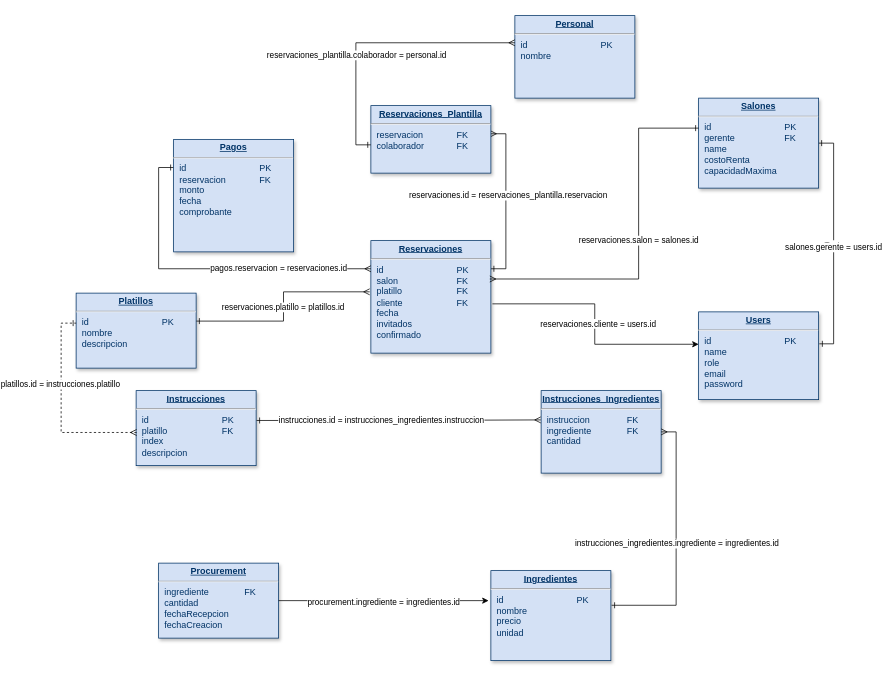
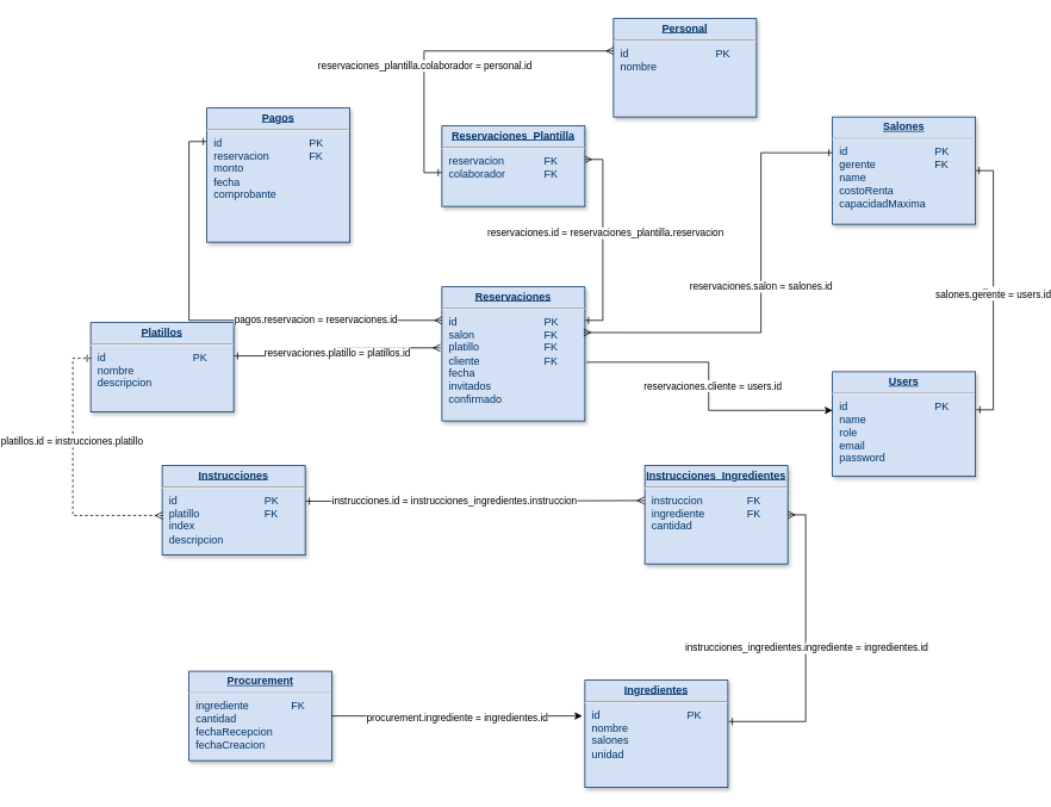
- <mxCell id="13" value="&lt;p style=&quot;margin: 0px; margin-top: 4px; text-align: center; text-decoration: underline;&quot;&gt;&lt;strong&gt;Pagos&lt;/strong&gt;&lt;/p&gt;&lt;hr&gt;&lt;p style=&quot;margin: 0px; margin-left: 8px;&quot;&gt;id&lt;span style=&quot;white-space: pre;&quot;&gt;&#09;&lt;/span&gt;&lt;span style=&quot;white-space: pre;&quot;&gt;&#09;&lt;/span&gt;&lt;span style=&quot;white-space: pre;&quot;&gt;&#09;&lt;/span&gt;&lt;span style=&quot;white-space: pre;&quot;&gt;&#09;&lt;/span&gt;PK&lt;/p&gt;&lt;p style=&quot;margin: 0px; margin-left: 8px;&quot;&gt;reservacion&lt;span style=&quot;white-space: pre;&quot;&gt;&#09;&lt;/span&gt;&lt;span style=&quot;white-space: pre;&quot;&gt;&#09;&lt;/span&gt;FK&lt;/p&gt;&lt;p style=&quot;margin: 0px; margin-left: 8px;&quot;&gt;monto&lt;/p&gt;&lt;p style=&quot;margin: 0px; margin-left: 8px;&quot;&gt;fecha&lt;/p&gt;&lt;p style=&quot;margin: 0px; margin-left: 8px;&quot;&gt;comprobante&lt;/p&gt;" style="verticalAlign=top;align=left;overflow=fill;fontSize=12;fontFamily=Helvetica;html=1;strokeColor=#003366;shadow=1;fillColor=#D4E1F5;fontColor=#003366" vertex="1" parent="1"><mxGeometry x="150" y="185" width="160" height="150" as="geometry" /></mxCell>
+ <mxCell id="13" value="&lt;p style=&quot;margin: 0px; margin-top: 4px; text-align: center; text-decoration: underline;&quot;&gt;&lt;strong&gt;Pagos&lt;/strong&gt;&lt;/p&gt;&lt;hr&gt;&lt;p style=&quot;margin: 0px; margin-left: 8px;&quot;&gt;id&lt;span style=&quot;white-space: pre;&quot;&gt;&#09;&lt;/span&gt;&lt;span style=&quot;white-space: pre;&quot;&gt;&#09;&lt;/span&gt;&lt;span style=&quot;white-space: pre;&quot;&gt;&#09;&lt;/span&gt;&lt;span style=&quot;white-space: pre;&quot;&gt;&#09;&lt;/span&gt;PK&lt;/p&gt;&lt;p style=&quot;margin: 0px; margin-left: 8px;&quot;&gt;reservacion&lt;span style=&quot;white-space: pre;&quot;&gt;&#09;&lt;/span&gt;&lt;span style=&quot;white-space: pre;&quot;&gt;&#09;&lt;/span&gt;FK&lt;/p&gt;&lt;p style=&quot;margin: 0px; margin-left: 8px;&quot;&gt;monto&lt;/p&gt;&lt;p style=&quot;margin: 0px; margin-left: 8px;&quot;&gt;fecha&lt;/p&gt;&lt;p style=&quot;margin: 0px; margin-left: 8px;&quot;&gt;comprobante&lt;/p&gt;" style="verticalAlign=top;align=left;overflow=fill;fontSize=12;fontFamily=Helvetica;html=1;strokeColor=#003366;shadow=1;fillColor=#D4E1F5;fontColor=#003366" vertex="1" parent="1"><mxGeometry x="150" y="120" width="160" height="150" as="geometry" /></mxCell>
- <mxCell id="10" value="&lt;p style=&quot;margin: 0px; margin-top: 4px; text-align: center; text-decoration: underline;&quot;&gt;&lt;strong&gt;Platillos&lt;/strong&gt;&lt;/p&gt;&lt;hr&gt;&lt;p style=&quot;margin: 0px; margin-left: 8px;&quot;&gt;id&lt;span style=&quot;white-space: pre;&quot;&gt;&#09;&lt;/span&gt;&lt;span style=&quot;white-space: pre;&quot;&gt;&#09;&lt;/span&gt;&lt;span style=&quot;white-space: pre;&quot;&gt;&#09;&lt;/span&gt;&lt;span style=&quot;white-space: pre;&quot;&gt;&#09;&lt;/span&gt;PK&lt;/p&gt;&lt;p style=&quot;margin: 0px; margin-left: 8px;&quot;&gt;nombre&lt;/p&gt;&lt;p style=&quot;margin: 0px; margin-left: 8px;&quot;&gt;descripcion&lt;/p&gt;&lt;p style=&quot;margin: 0px; margin-left: 8px;&quot;&gt;&lt;br&gt;&lt;/p&gt;" style="verticalAlign=top;align=left;overflow=fill;fontSize=12;fontFamily=Helvetica;html=1;strokeColor=#003366;shadow=1;fillColor=#D4E1F5;fontColor=#003366" vertex="1" parent="1"><mxGeometry x="20" y="390" width="160" height="100" as="geometry" /></mxCell>
+ <mxCell id="10" value="&lt;p style=&quot;margin: 0px; margin-top: 4px; text-align: center; text-decoration: underline;&quot;&gt;&lt;strong&gt;Platillos&lt;/strong&gt;&lt;/p&gt;&lt;hr&gt;&lt;p style=&quot;margin: 0px; margin-left: 8px;&quot;&gt;id&lt;span style=&quot;white-space: pre;&quot;&gt;&#09;&lt;/span&gt;&lt;span style=&quot;white-space: pre;&quot;&gt;&#09;&lt;/span&gt;&lt;span style=&quot;white-space: pre;&quot;&gt;&#09;&lt;/span&gt;&lt;span style=&quot;white-space: pre;&quot;&gt;&#09;&lt;/span&gt;PK&lt;/p&gt;&lt;p style=&quot;margin: 0px; margin-left: 8px;&quot;&gt;nombre&lt;/p&gt;&lt;p style=&quot;margin: 0px; margin-left: 8px;&quot;&gt;descripcion&lt;/p&gt;&lt;p style=&quot;margin: 0px; margin-left: 8px;&quot;&gt;&lt;br&gt;&lt;/p&gt;" style="verticalAlign=top;align=left;overflow=fill;fontSize=12;fontFamily=Helvetica;html=1;strokeColor=#003366;shadow=1;fillColor=#D4E1F5;fontColor=#003366" vertex="1" parent="1"><mxGeometry x="20" y="360" width="160" height="100" as="geometry" /></mxCell>
- <mxCell id="15" value="&lt;p style=&quot;margin: 0px; margin-top: 4px; text-align: center; text-decoration: underline;&quot;&gt;&lt;strong&gt;Ingredientes&lt;/strong&gt;&lt;/p&gt;&lt;hr&gt;&lt;p style=&quot;margin: 0px; margin-left: 8px;&quot;&gt;id&lt;span style=&quot;white-space: pre;&quot;&gt;&#09;&lt;/span&gt;&lt;span style=&quot;white-space: pre;&quot;&gt;&#09;&lt;/span&gt;&lt;span style=&quot;white-space: pre;&quot;&gt;&#09;&lt;/span&gt;&lt;span style=&quot;white-space: pre;&quot;&gt;&#09;&lt;/span&gt;PK&lt;/p&gt;&lt;p style=&quot;margin: 0px; margin-left: 8px;&quot;&gt;nombre&lt;/p&gt;&lt;p style=&quot;margin: 0px; margin-left: 8px;&quot;&gt;precio&lt;/p&gt;&lt;p style=&quot;margin: 0px; margin-left: 8px;&quot;&gt;unidad&lt;/p&gt;" style="verticalAlign=top;align=left;overflow=fill;fontSize=12;fontFamily=Helvetica;html=1;strokeColor=#003366;shadow=1;fillColor=#D4E1F5;fontColor=#003366" vertex="1" parent="1"><mxGeometry x="573" y="760" width="160" height="120" as="geometry" /></mxCell>
+ <mxCell id="15" value="&lt;p style=&quot;margin: 0px; margin-top: 4px; text-align: center; text-decoration: underline;&quot;&gt;&lt;strong&gt;Ingredientes&lt;/strong&gt;&lt;/p&gt;&lt;hr&gt;&lt;p style=&quot;margin: 0px; margin-left: 8px;&quot;&gt;id&lt;span style=&quot;white-space: pre;&quot;&gt;&#09;&lt;/span&gt;&lt;span style=&quot;white-space: pre;&quot;&gt;&#09;&lt;/span&gt;&lt;span style=&quot;white-space: pre;&quot;&gt;&#09;&lt;/span&gt;&lt;span style=&quot;white-space: pre;&quot;&gt;&#09;&lt;/span&gt;PK&lt;/p&gt;&lt;p style=&quot;margin: 0px; margin-left: 8px;&quot;&gt;nombre&lt;/p&gt;&lt;p style=&quot;margin: 0px; margin-left: 8px;&quot;&gt;salones&lt;/p&gt;&lt;p style=&quot;margin: 0px; margin-left: 8px;&quot;&gt;unidad&lt;/p&gt;" style="verticalAlign=top;align=left;overflow=fill;fontSize=12;fontFamily=Helvetica;html=1;strokeColor=#003366;shadow=1;fillColor=#D4E1F5;fontColor=#003366" vertex="1" parent="1"><mxGeometry x="573" y="760" width="160" height="120" as="geometry" /></mxCell>
